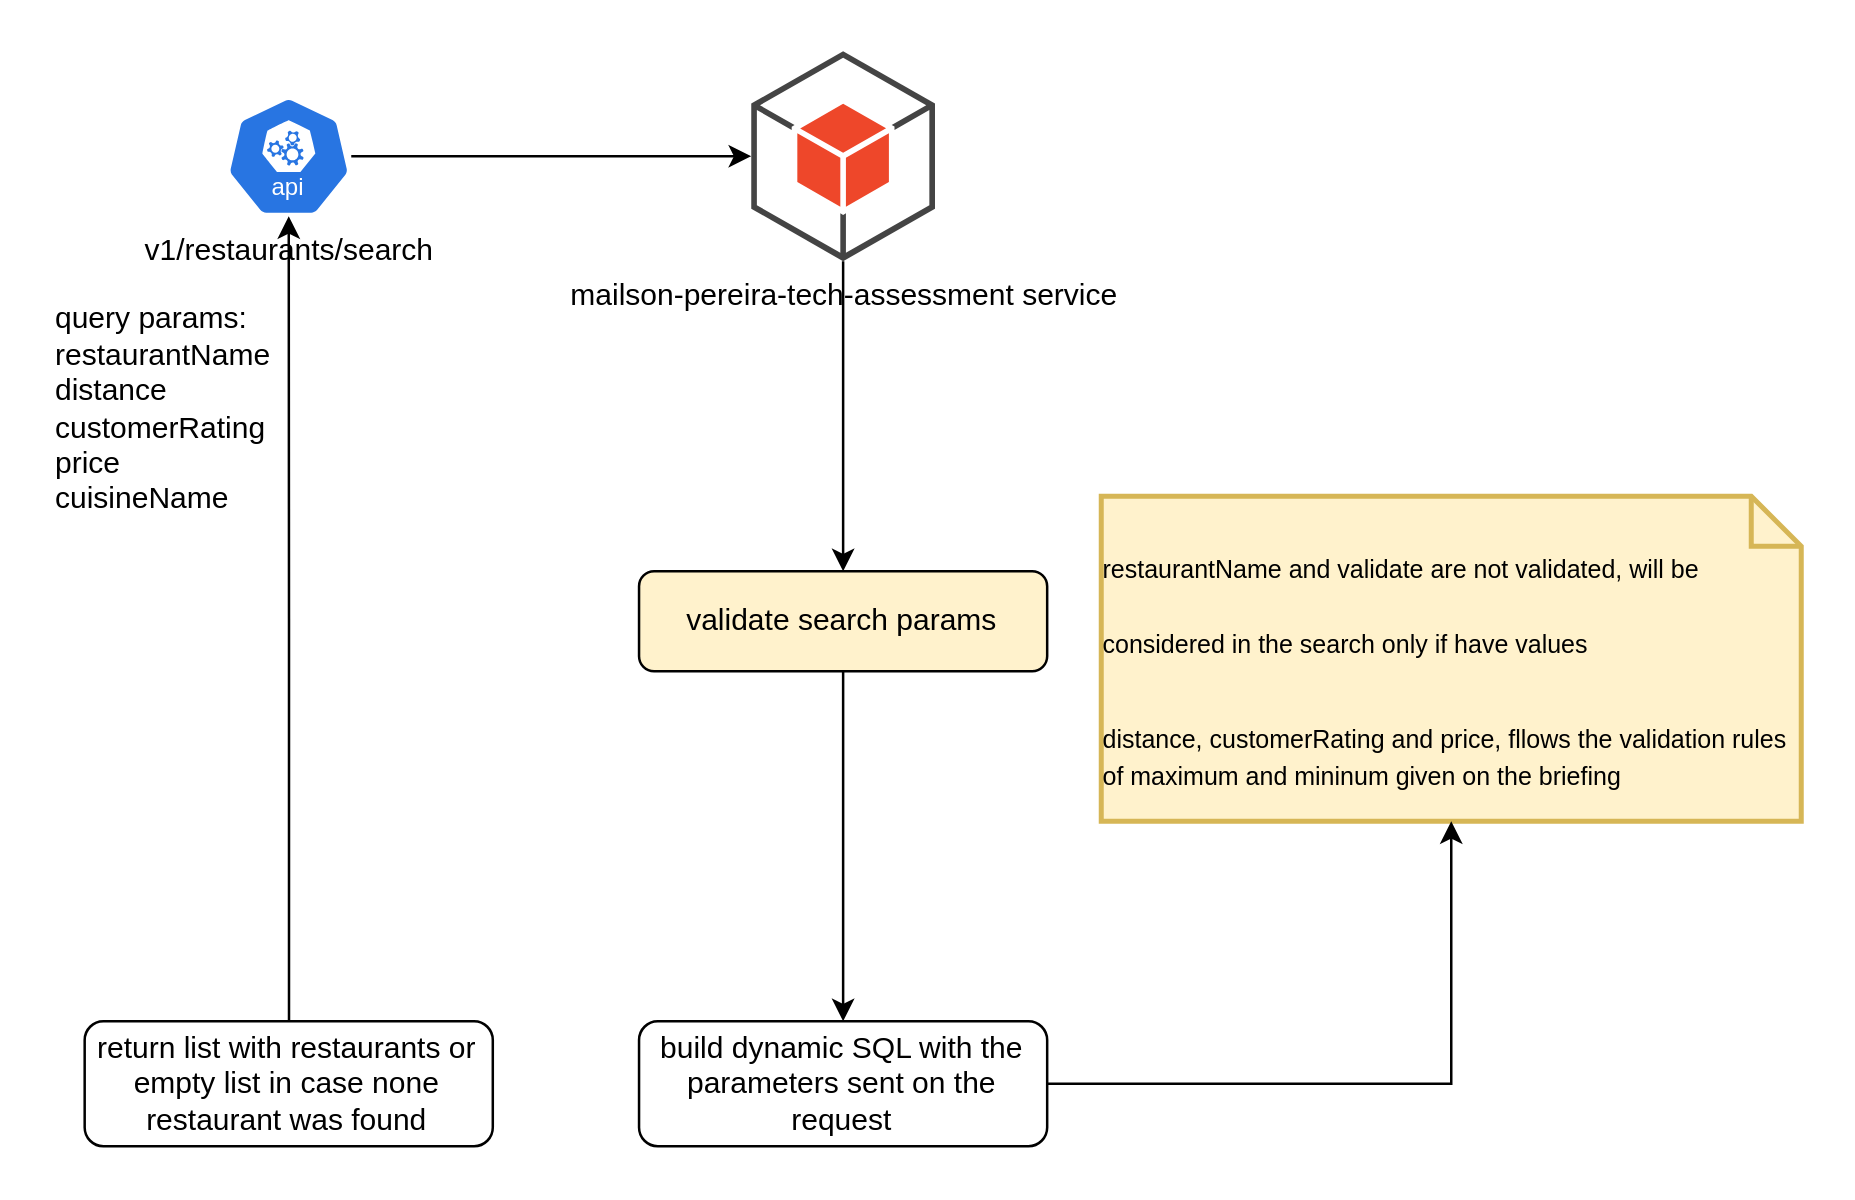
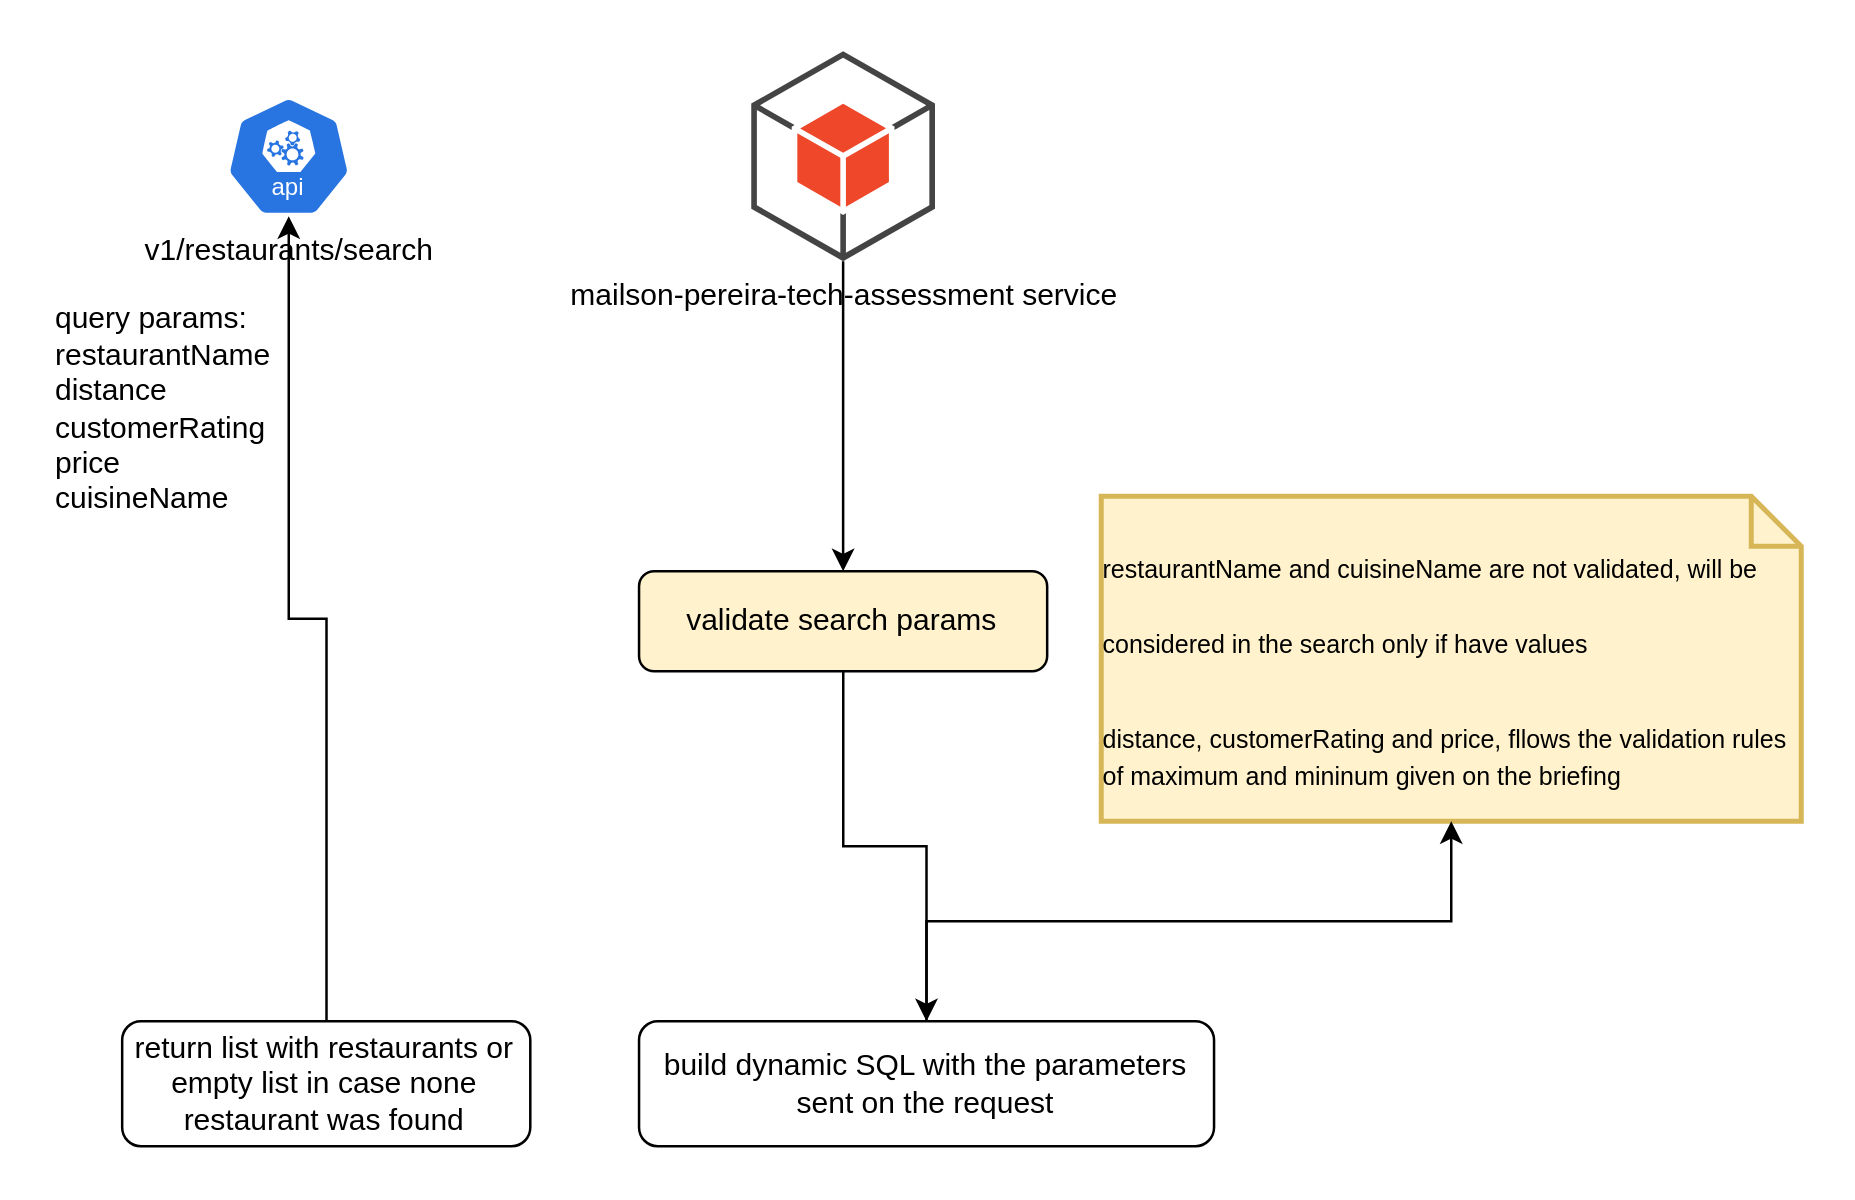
- <mxCell id="2" style="edgeStyle=orthogonalEdgeStyle;rounded=0;orthogonalLoop=1;jettySize=auto;html=1;" edge="1" parent="1" source="3" target="5"><mxGeometry relative="1" as="geometry" /></mxCell>
- <mxCell id="9" value="&lt;h1 style=&quot;color: rgb(0, 0, 0); text-align: left; margin-top: 0px; line-height: 24px;&quot;&gt;&lt;span style=&quot;font-size: 10px; background-color: transparent; color: light-dark(rgb(0, 0, 0), rgb(255, 255, 255)); font-weight: normal;&quot;&gt;restaurantName and validate are not validated, will be considered in the search only if have values&lt;/span&gt;&lt;/h1&gt;&lt;div style=&quot;color: rgb(0, 0, 0); font-size: 12px; text-align: left;&quot;&gt;&lt;span style=&quot;background-color: transparent; color: light-dark(rgb(0, 0, 0), rgb(255, 255, 255)); line-height: 12px;&quot;&gt;&lt;font style=&quot;font-size: 10px;&quot;&gt;distance, customerRating and price, fllows the validation rules of maximum and mininum given on the briefing&lt;/font&gt;&lt;/span&gt;&lt;/div&gt;" style="shape=note;strokeWidth=2;fontSize=14;size=20;whiteSpace=wrap;html=1;fillColor=#fff2cc;strokeColor=#d6b656;fontColor=#666600;" vertex="1" parent="1"><mxGeometry x="440" y="198" width="280" height="130" as="geometry" /></mxCell>
+ <mxCell id="9" value="&lt;h1 style=&quot;color: rgb(0, 0, 0); text-align: left; margin-top: 0px; line-height: 24px;&quot;&gt;&lt;span style=&quot;font-size: 10px; background-color: transparent; color: light-dark(rgb(0, 0, 0), rgb(255, 255, 255)); font-weight: normal;&quot;&gt;restaurantName and cuisineName are not validated, will be considered in the search only if have values&lt;/span&gt;&lt;/h1&gt;&lt;div style=&quot;color: rgb(0, 0, 0); font-size: 12px; text-align: left;&quot;&gt;&lt;span style=&quot;background-color: transparent; color: light-dark(rgb(0, 0, 0), rgb(255, 255, 255)); line-height: 12px;&quot;&gt;&lt;font style=&quot;font-size: 10px;&quot;&gt;distance, customerRating and price, fllows the validation rules of maximum and mininum given on the briefing&lt;/font&gt;&lt;/span&gt;&lt;/div&gt;" style="shape=note;strokeWidth=2;fontSize=14;size=20;whiteSpace=wrap;html=1;fillColor=#fff2cc;strokeColor=#d6b656;fontColor=#666600;" vertex="1" parent="1"><mxGeometry x="440" y="198" width="280" height="130" as="geometry" /></mxCell>
- <mxCell id="13" value="return list with restaurants or empty list in case none restaurant was found" style="rounded=1;whiteSpace=wrap;html=1;" vertex="1" parent="1"><mxGeometry x="33.37" y="408" width="163.25" height="50" as="geometry" /></mxCell>
+ <mxCell id="13" value="return list with restaurants or empty list in case none restaurant was found" style="rounded=1;whiteSpace=wrap;html=1;" vertex="1" parent="1"><mxGeometry x="48.37" y="408" width="163.25" height="50" as="geometry" /></mxCell>
- <mxCell id="11" value="build dynamic SQL with the parameters sent on the request" style="rounded=1;whiteSpace=wrap;html=1;" vertex="1" parent="1"><mxGeometry x="255.12" y="408" width="163.25" height="50" as="geometry" /></mxCell>
+ <mxCell id="11" value="build dynamic SQL with the parameters sent on the request" style="rounded=1;whiteSpace=wrap;html=1;" vertex="1" parent="1"><mxGeometry x="255.12" y="408" width="230" height="50" as="geometry" /></mxCell>
